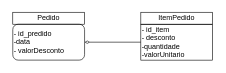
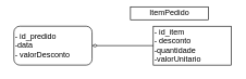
- <mxCell id="2" value="Pedido" style="rounded=0;whiteSpace=wrap;html=1;fillColor=none;" vertex="1" parent="1"><mxGeometry x="20" y="20" width="120" height="20" as="geometry" /></mxCell>
- <mxCell id="4" value="ItemPedido" style="rounded=0;whiteSpace=wrap;html=1;fillColor=none;" vertex="1" parent="1"><mxGeometry x="234" y="20" width="120" height="20" as="geometry" /></mxCell>
+ <mxCell id="4" value="ItemPedido" style="rounded=0;whiteSpace=wrap;html=1;fillColor=none;" vertex="1" parent="1"><mxGeometry x="199" y="10" width="120" height="20" as="geometry" /></mxCell>
